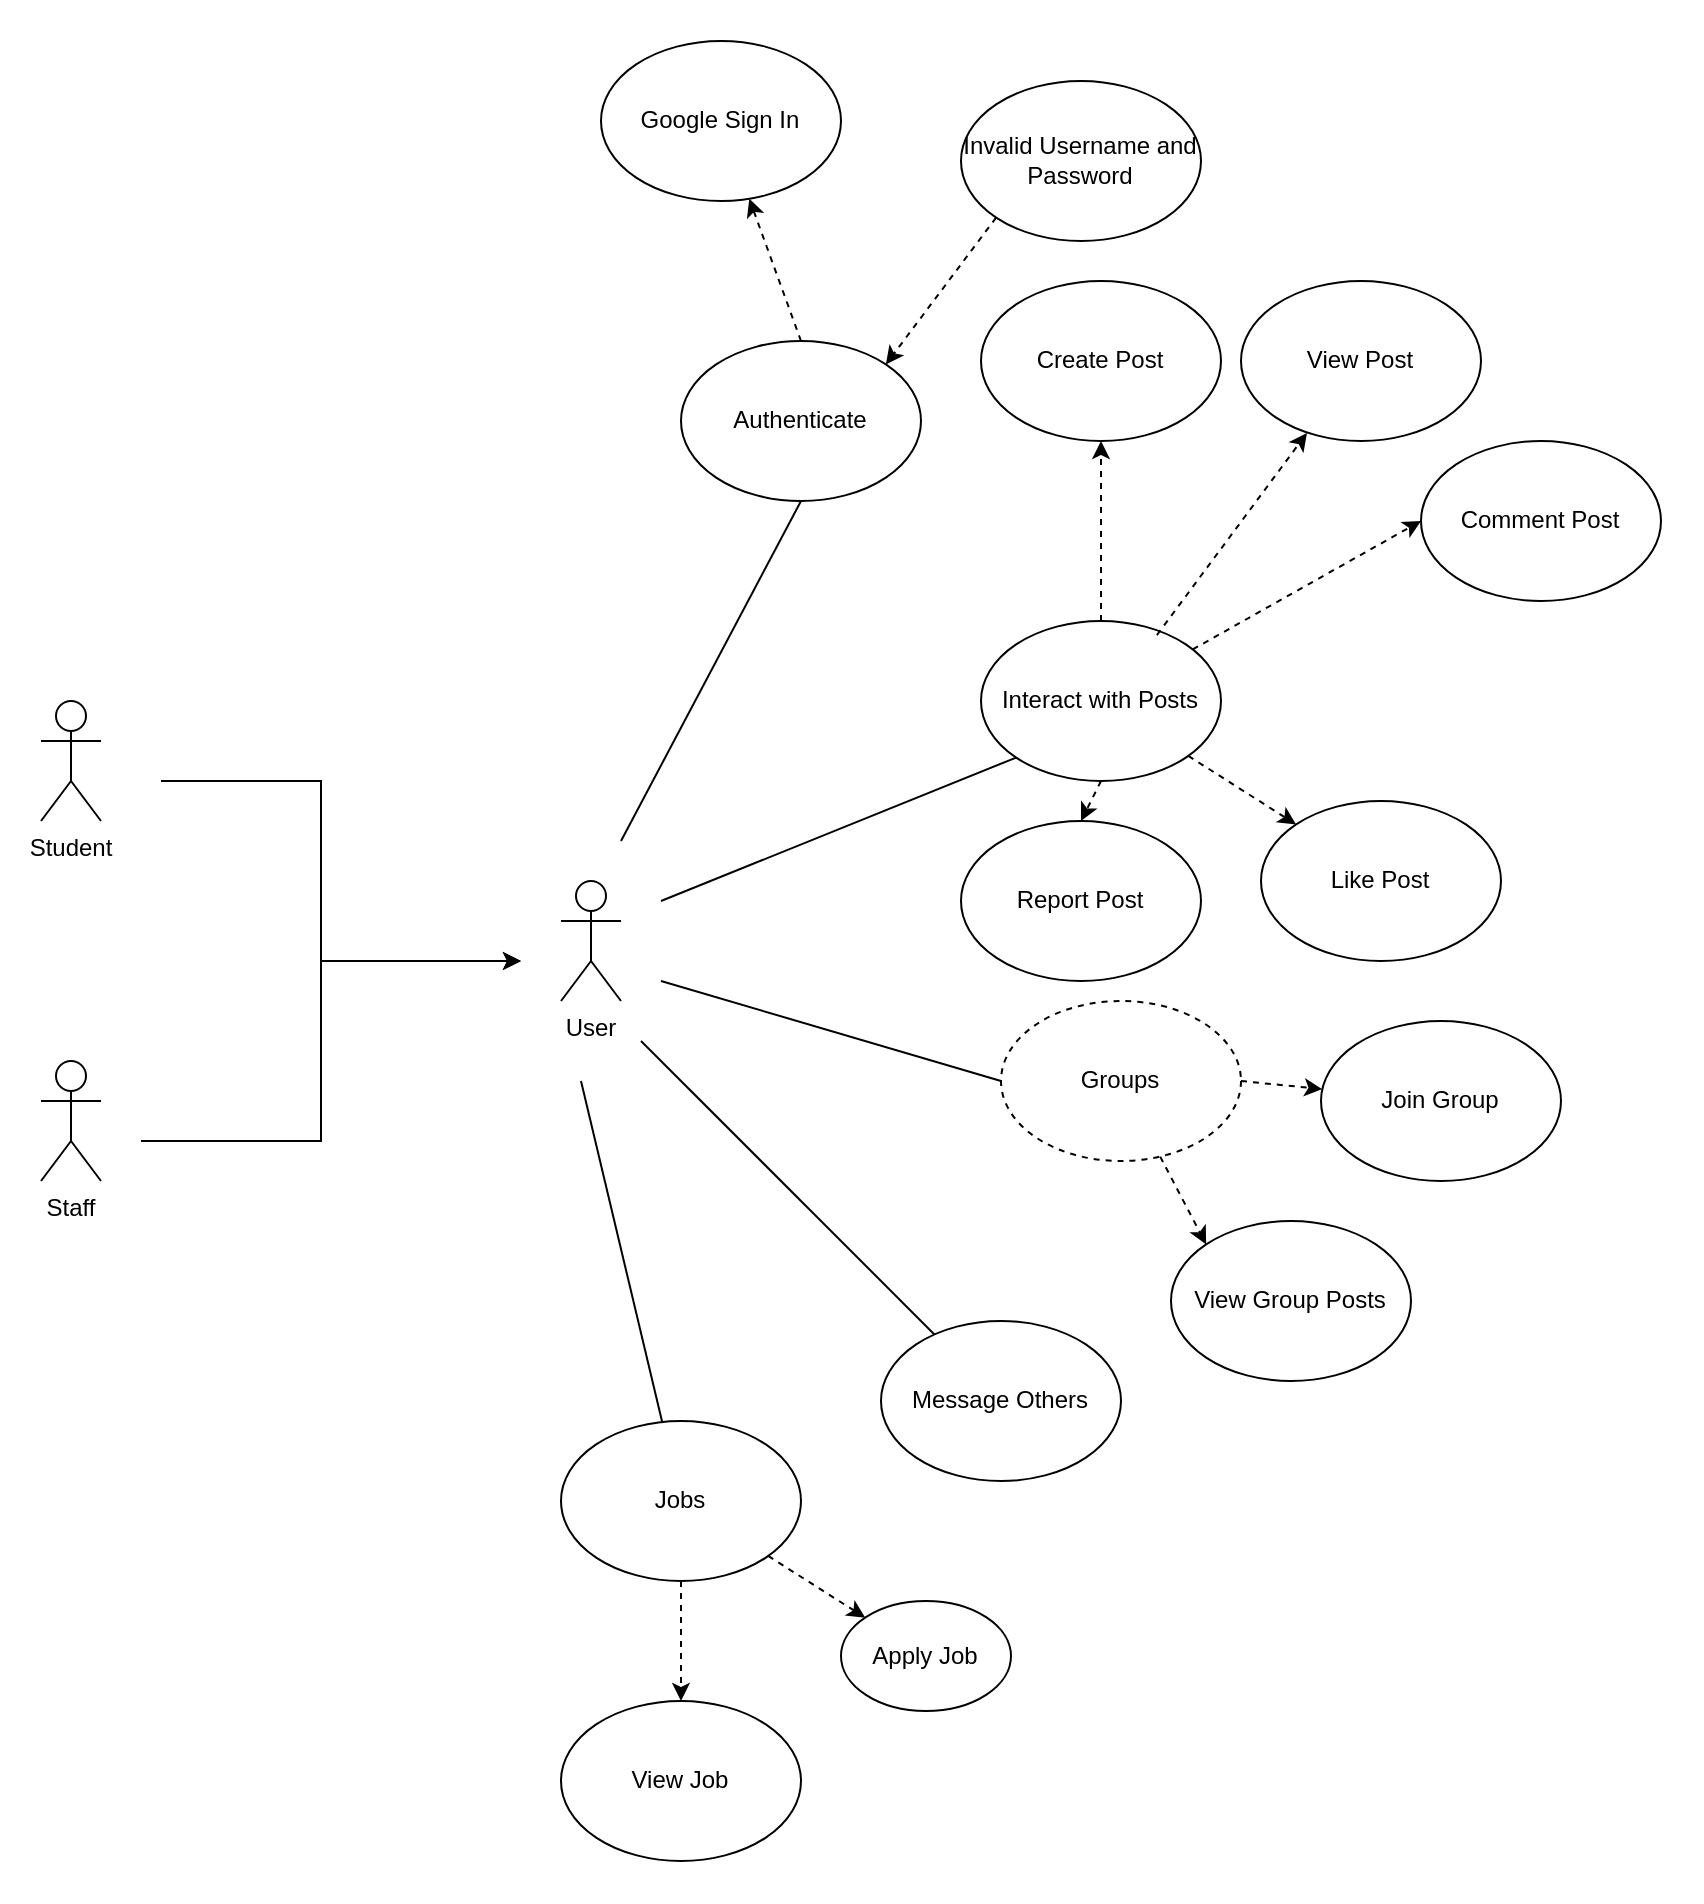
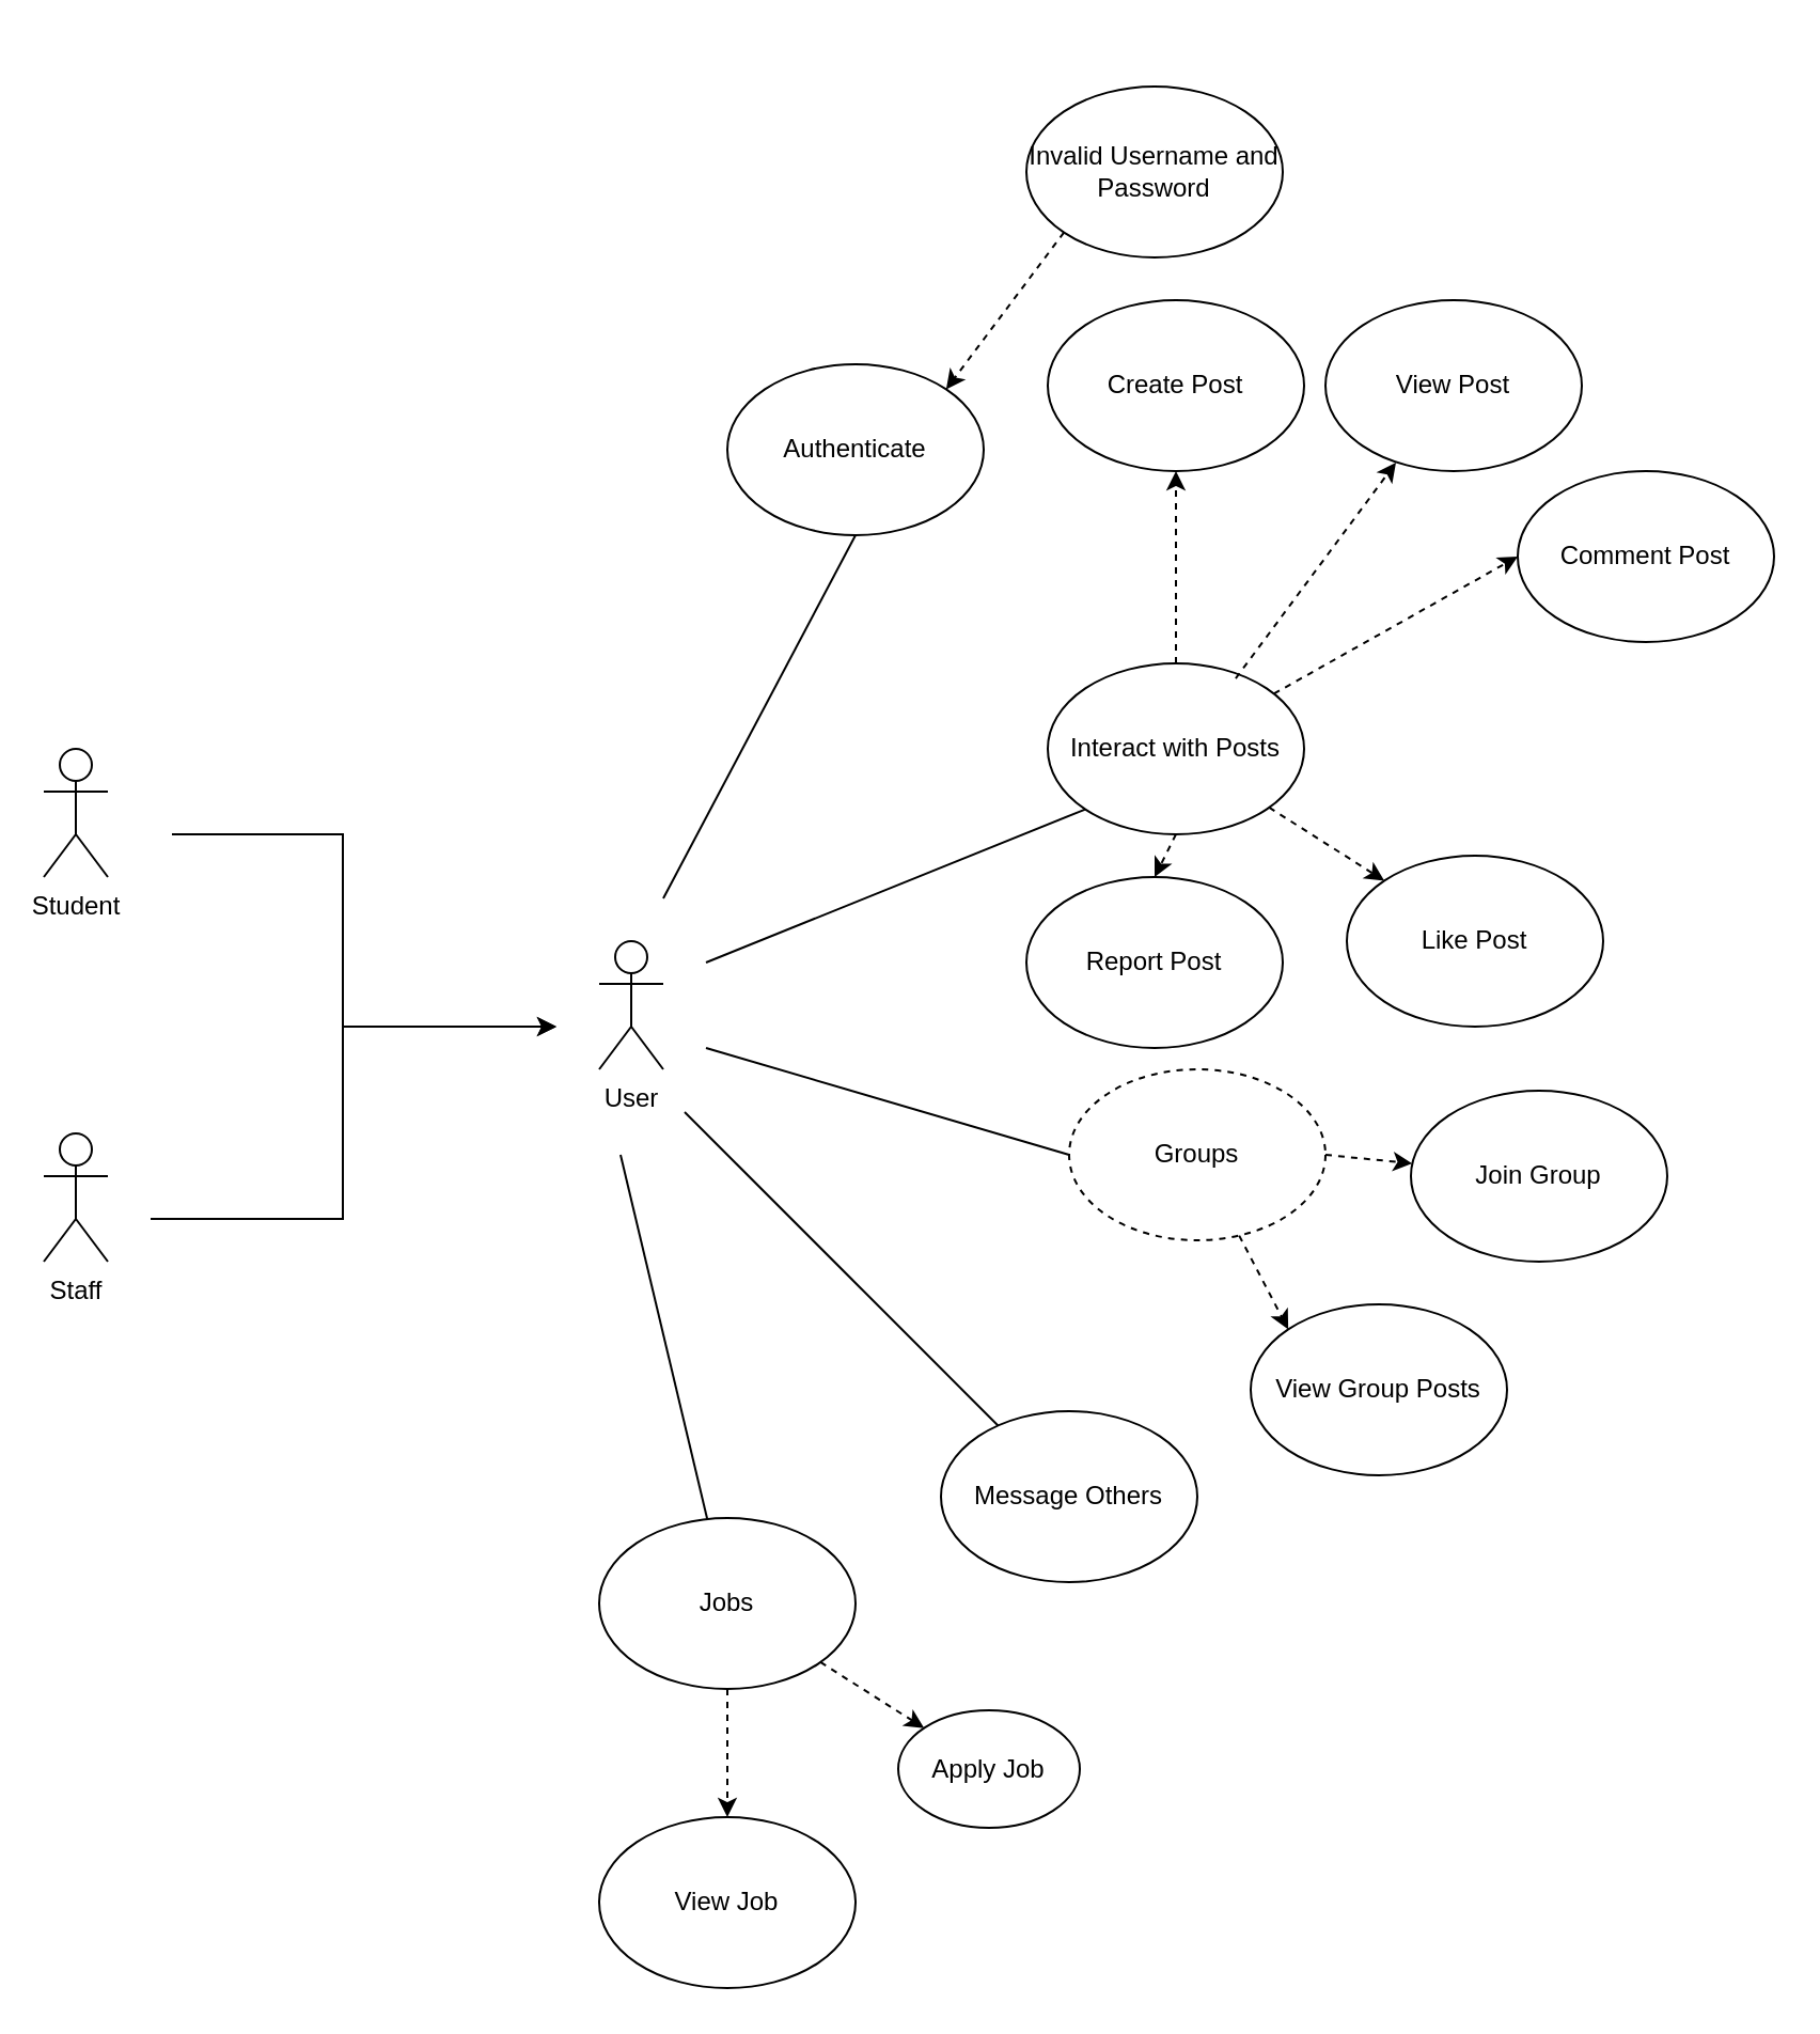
- <mxCell id="13" value="Google Sign In" style="ellipse;whiteSpace=wrap;html=1;" vertex="1" parent="1"><mxGeometry x="300" y="20" width="120" height="80" as="geometry" /></mxCell>
- <mxCell id="15" value="" style="endArrow=classic;html=1;rounded=0;exitX=0.5;exitY=0;exitDx=0;exitDy=0;dashed=1;" edge="1" parent="1" source="3" target="13"><mxGeometry width="50" height="50" relative="1" as="geometry"><mxPoint x="510" y="300" as="sourcePoint" /><mxPoint x="520" y="100" as="targetPoint" /></mxGeometry></mxCell>
